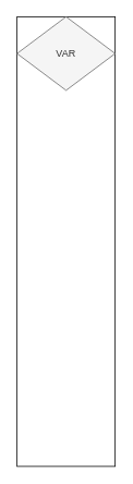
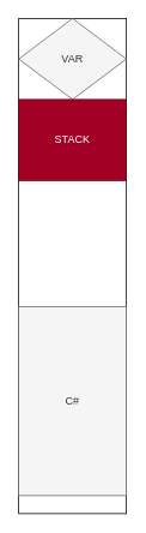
+ <mxCell id="5" value="STACK" style="rounded=0;whiteSpace=wrap;html=1;fillColor=#a20025;strokeColor=#6F0000;fontColor=#ffffff;" vertex="1" parent="1"><mxGeometry x="20" y="110" width="120" height="90" as="geometry" /></mxCell>
+ <mxCell id="3" value="C#" style="rounded=0;whiteSpace=wrap;html=1;fillColor=#f5f5f5;strokeColor=#666666;fontColor=#333333;" vertex="1" parent="1"><mxGeometry x="20" y="340" width="120" height="210" as="geometry" /></mxCell>
